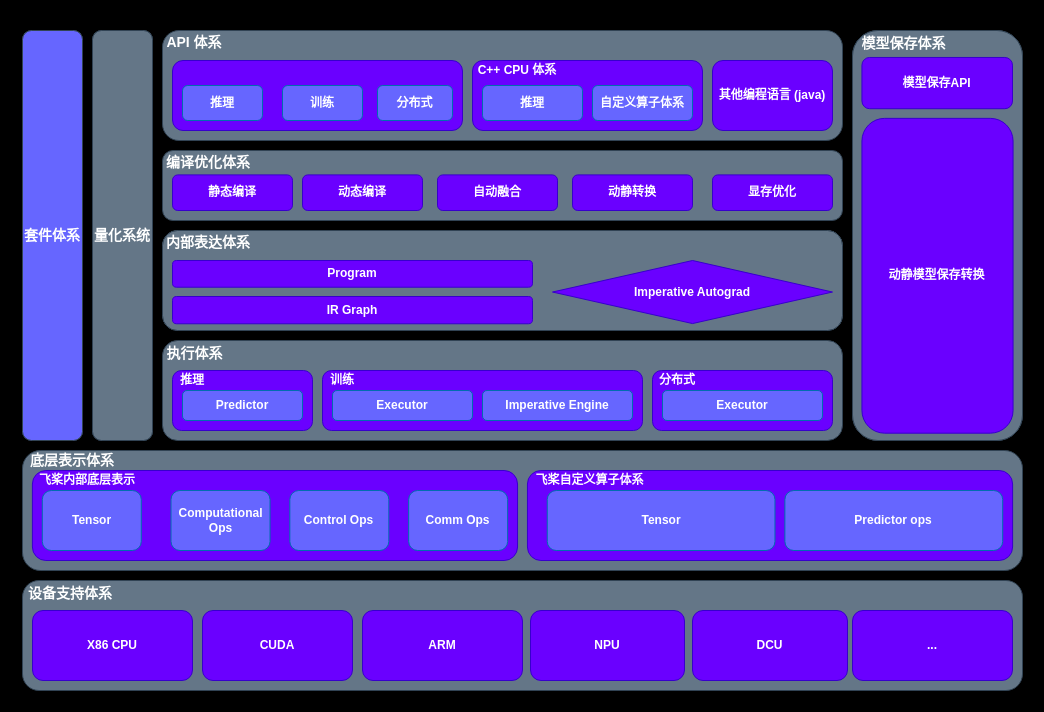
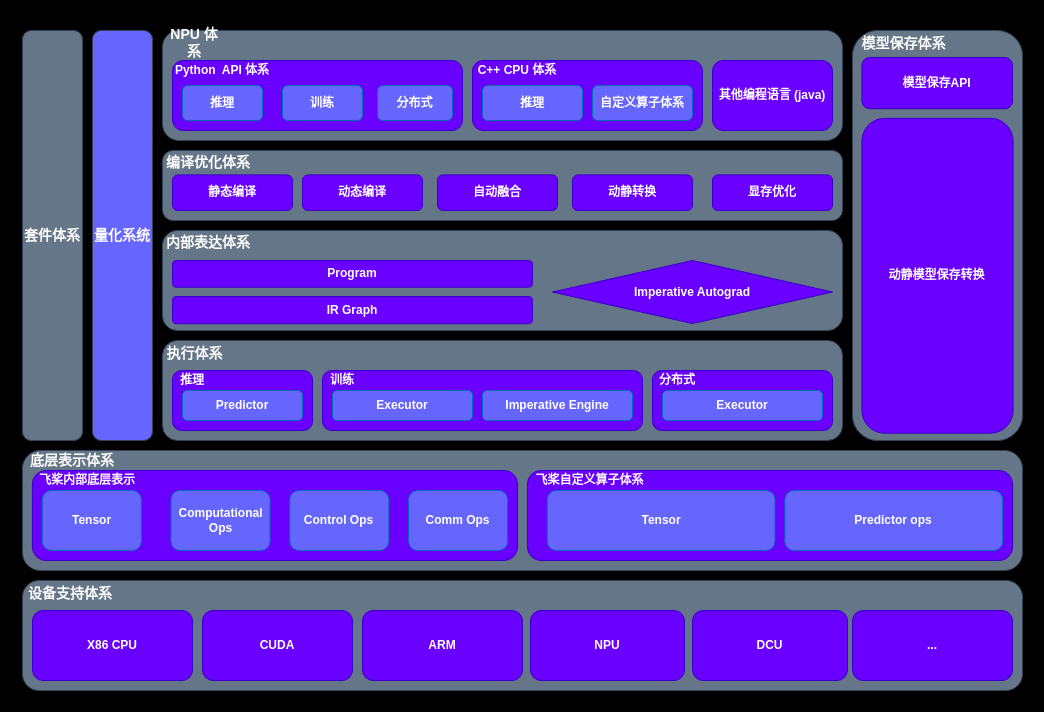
- <mxCell id="3" value="API 体系" style="text;html=1;strokeColor=none;fillColor=none;align=center;verticalAlign=middle;whiteSpace=wrap;fontColor=#FFFFFF;fontStyle=1;fontSize=14;rounded=1;" vertex="1" parent="1"><mxGeometry x="164" y="32" width="60" height="20" as="geometry" /></mxCell>
+ <mxCell id="3" value="NPU 体系" style="text;html=1;strokeColor=none;fillColor=none;align=center;verticalAlign=middle;whiteSpace=wrap;fontColor=#FFFFFF;fontStyle=1;fontSize=14;rounded=1;" vertex="1" parent="1"><mxGeometry x="164" y="32" width="60" height="20" as="geometry" /></mxCell>
+ <mxCell id="6" value="Python&amp;nbsp; API 体系" style="text;html=1;strokeColor=none;fillColor=none;align=center;verticalAlign=middle;whiteSpace=wrap;fontColor=#FFFFFF;fontStyle=1;rounded=1;" vertex="1" parent="1"><mxGeometry x="172" y="60" width="100" height="20" as="geometry" /></mxCell>
- <mxCell id="31" value="&lt;font style=&quot;font-size: 14px&quot;&gt;&lt;b&gt;套件体系&lt;/b&gt;&lt;/font&gt;" style="whiteSpace=wrap;html=1;fillColor=#6666ff;strokeColor=#314354;fontColor=#ffffff;rounded=1;" vertex="1" parent="30"><mxGeometry width="60" height="410" as="geometry" /></mxCell>
+ <mxCell id="31" value="&lt;font style=&quot;font-size: 14px&quot;&gt;&lt;b&gt;套件体系&lt;/b&gt;&lt;/font&gt;" style="whiteSpace=wrap;html=1;fillColor=#647687;strokeColor=#314354;fontColor=#ffffff;rounded=1;" vertex="1" parent="30"><mxGeometry width="60" height="410" as="geometry" /></mxCell>
- <mxCell id="21" value="&lt;font style=&quot;font-size: 14px&quot;&gt;&lt;b&gt;量化系统&lt;/b&gt;&lt;/font&gt;" style="whiteSpace=wrap;html=1;fillColor=#647687;strokeColor=#314354;fontColor=#ffffff;rounded=1;" vertex="1" parent="20"><mxGeometry width="60" height="410" as="geometry" /></mxCell>
+ <mxCell id="21" value="&lt;font style=&quot;font-size: 14px&quot;&gt;&lt;b&gt;量化系统&lt;/b&gt;&lt;/font&gt;" style="whiteSpace=wrap;html=1;fillColor=#6666ff;strokeColor=#314354;fontColor=#ffffff;rounded=1;" vertex="1" parent="20"><mxGeometry width="60" height="410" as="geometry" /></mxCell>
